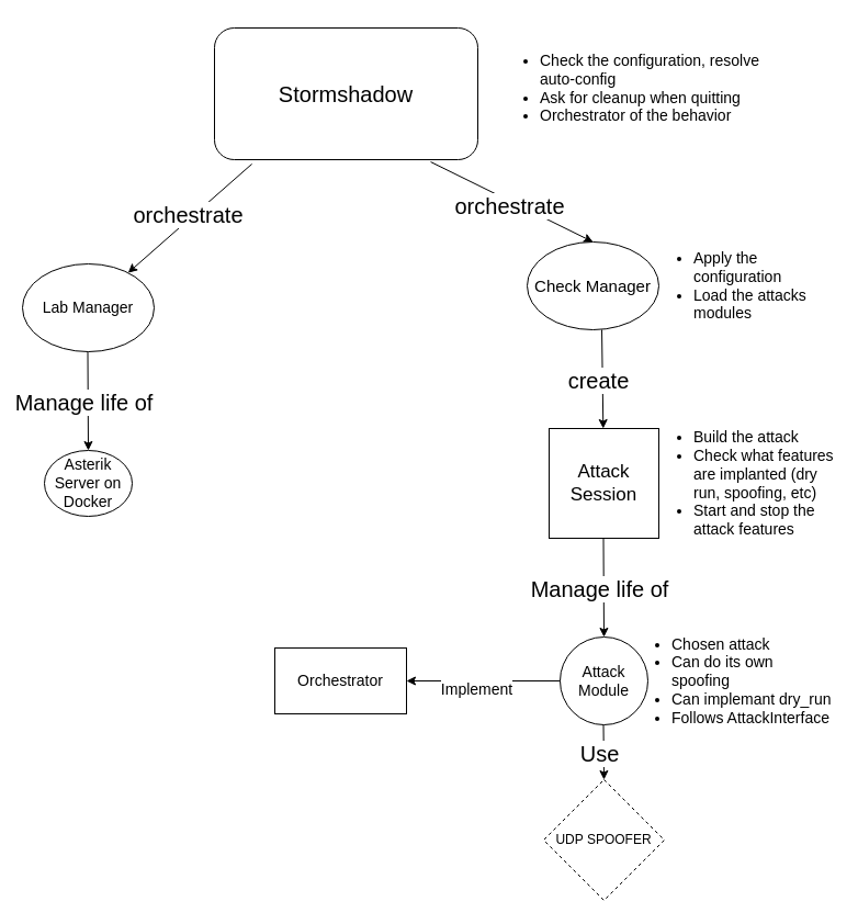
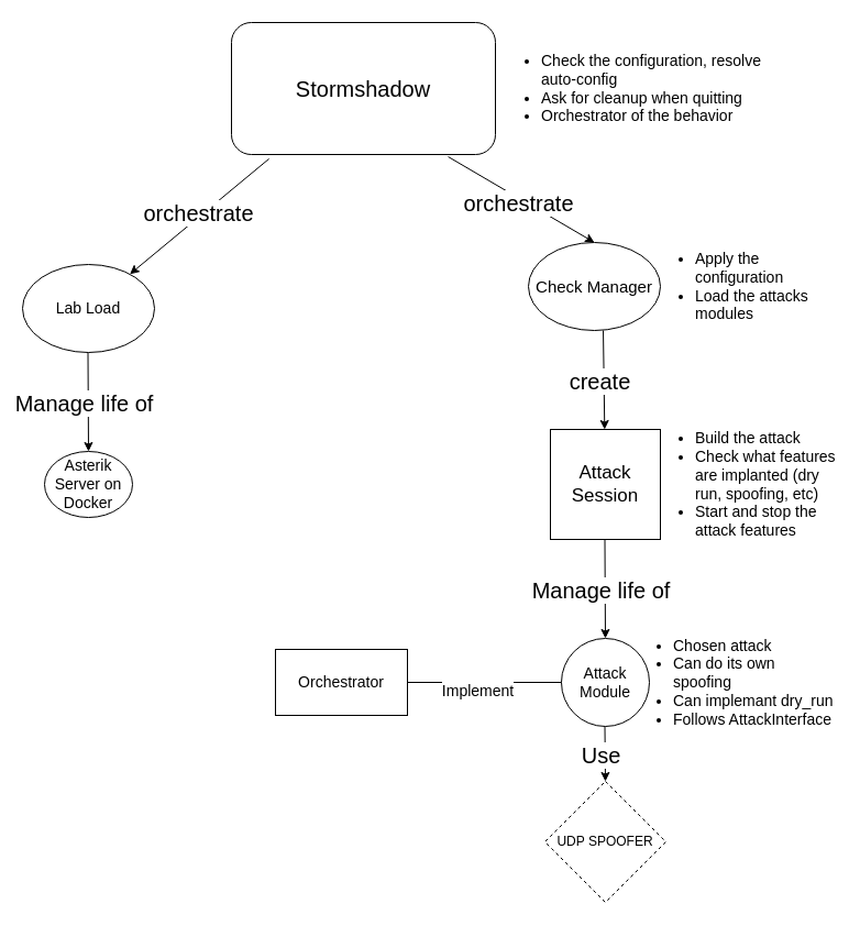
- <mxCell id="2" value="&lt;div&gt;&lt;font style=&quot;font-size: 20px;&quot;&gt;Stormshadow&lt;/font&gt;&lt;/div&gt;" style="rounded=1;whiteSpace=wrap;html=1;" vertex="1" parent="1"><mxGeometry x="195" y="25" width="240" height="120" as="geometry" /></mxCell>
+ <mxCell id="2" value="&lt;div&gt;&lt;font style=&quot;font-size: 20px;&quot;&gt;Stormshadow&lt;/font&gt;&lt;/div&gt;" style="rounded=1;whiteSpace=wrap;html=1;" vertex="1" parent="1"><mxGeometry x="210" y="20" width="240" height="120" as="geometry" /></mxCell>
- <mxCell id="5" value="Lab Manager" style="ellipse;whiteSpace=wrap;html=1;fontSize=14;" vertex="1" parent="1"><mxGeometry x="20" y="240" width="120" height="80" as="geometry" /></mxCell>
+ <mxCell id="5" value="Lab Load" style="ellipse;whiteSpace=wrap;html=1;fontSize=14;" vertex="1" parent="1"><mxGeometry x="20" y="240" width="120" height="80" as="geometry" /></mxCell>
- <mxCell id="20" value="" style="endArrow=classic;html=1;rounded=0;exitX=0;exitY=0.5;exitDx=0;exitDy=0;" edge="1" parent="1" source="14" target="22"><mxGeometry width="50" height="50" relative="1" as="geometry"><mxPoint x="420" y="570" as="sourcePoint" /><mxPoint x="450" y="680" as="targetPoint" /></mxGeometry></mxCell>
+ <mxCell id="20" value="" style="endArrow=none;html=1;rounded=0;exitX=0;exitY=0.5;exitDx=0;exitDy=0;" edge="1" parent="1" source="14" target="22"><mxGeometry width="50" height="50" relative="1" as="geometry"><mxPoint x="420" y="570" as="sourcePoint" /><mxPoint x="450" y="680" as="targetPoint" /></mxGeometry></mxCell>
